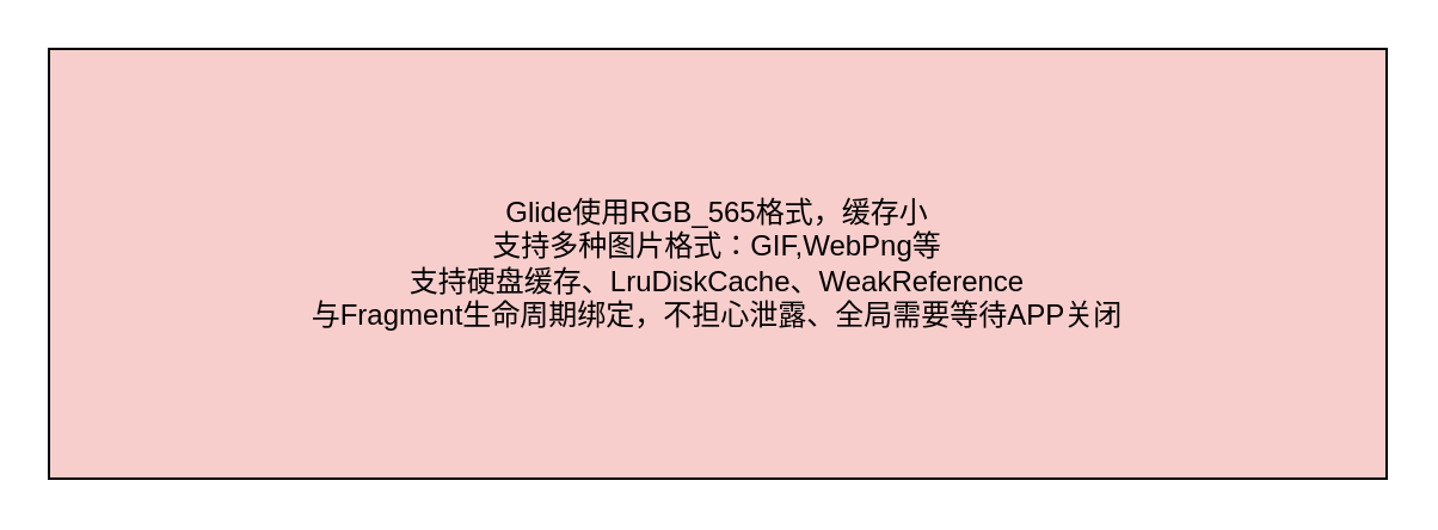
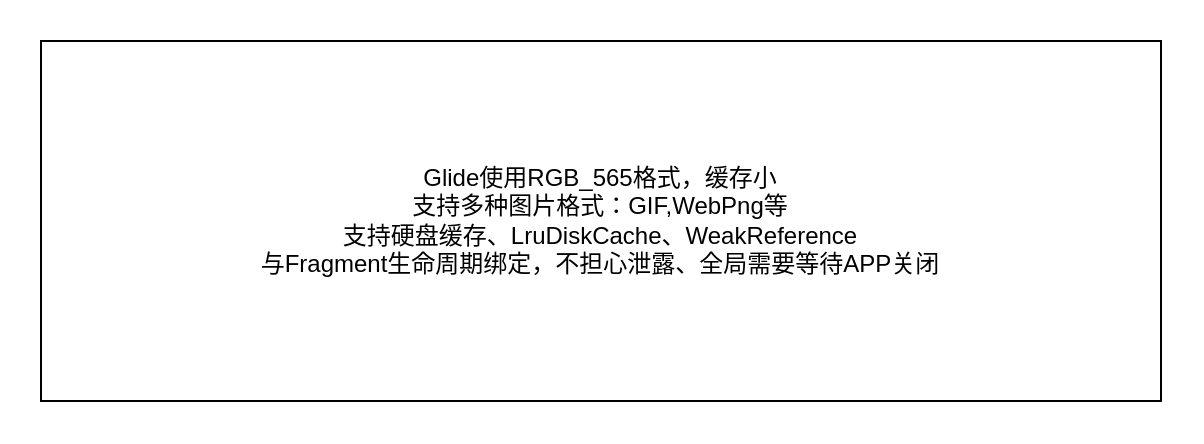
- <mxCell id="2" value="Glide使用RGB_565格式，缓存小&lt;br&gt;支持多种图片格式：GIF,WebPng等&lt;br&gt;支持硬盘缓存、LruDiskCache、WeakReference&lt;br&gt;与Fragment生命周期绑定，不担心泄露、全局需要等待APP关闭" style="rounded=0;whiteSpace=wrap;html=1;fillColor=#f8cecc;" vertex="1" parent="1"><mxGeometry x="20" y="20" width="560" height="180" as="geometry" /></mxCell>
+ <mxCell id="2" value="Glide使用RGB_565格式，缓存小&lt;br&gt;支持多种图片格式：GIF,WebPng等&lt;br&gt;支持硬盘缓存、LruDiskCache、WeakReference&lt;br&gt;与Fragment生命周期绑定，不担心泄露、全局需要等待APP关闭" style="rounded=0;whiteSpace=wrap;html=1;" vertex="1" parent="1"><mxGeometry x="20" y="20" width="560" height="180" as="geometry" /></mxCell>
